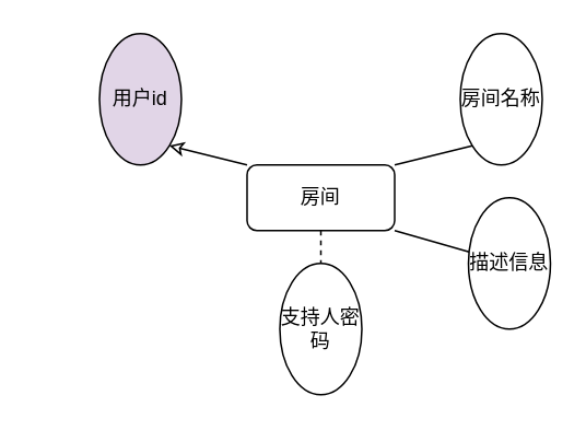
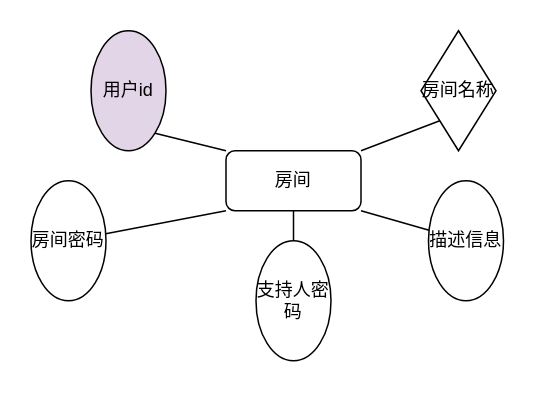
- <mxCell id="9" value="房间名称" style="ellipse;whiteSpace=wrap;html=1;" parent="1" vertex="1"><mxGeometry x="280" width="50" height="80" as="geometry" y="20" /></mxCell>
+ <mxCell id="9" value="房间名称" style="rhombus;whiteSpace=wrap;html=1;" parent="1" vertex="1"><mxGeometry x="280" width="50" height="80" as="geometry" y="20" /></mxCell>
- <mxCell id="2" style="rounded=0;orthogonalLoop=1;jettySize=auto;html=1;exitX=0;exitY=0;exitDx=0;exitDy=0;entryX=1;entryY=1;entryDx=0;entryDy=0;endArrow=classic;endFill=0;" parent="1" source="7" target="8" edge="1"><mxGeometry relative="1" as="geometry" /></mxCell>
+ <mxCell id="2" style="rounded=0;orthogonalLoop=1;jettySize=auto;html=1;exitX=0;exitY=0;exitDx=0;exitDy=0;entryX=1;entryY=1;entryDx=0;entryDy=0;endArrow=none;endFill=0;" parent="1" source="7" target="8" edge="1"><mxGeometry relative="1" as="geometry" /></mxCell>
+ <mxCell id="4" style="edgeStyle=none;rounded=0;orthogonalLoop=1;jettySize=auto;html=1;exitX=0;exitY=1;exitDx=0;exitDy=0;endArrow=none;endFill=0;" parent="1" source="7" target="10" edge="1"><mxGeometry relative="1" as="geometry" /></mxCell>
- <mxCell id="5" style="edgeStyle=none;rounded=0;orthogonalLoop=1;jettySize=auto;html=1;exitX=0.5;exitY=1;exitDx=0;exitDy=0;entryX=0.5;entryY=0;entryDx=0;entryDy=0;endArrow=none;endFill=0;dashed=1;" parent="1" source="7" target="12" edge="1"><mxGeometry relative="1" as="geometry" /></mxCell>
+ <mxCell id="5" style="edgeStyle=none;rounded=0;orthogonalLoop=1;jettySize=auto;html=1;exitX=0.5;exitY=1;exitDx=0;exitDy=0;entryX=0.5;entryY=0;entryDx=0;entryDy=0;endArrow=none;endFill=0;" parent="1" source="7" target="12" edge="1"><mxGeometry relative="1" as="geometry" /></mxCell>
+ <mxCell id="10" value="房间密码" style="ellipse;whiteSpace=wrap;html=1;" parent="1" vertex="1"><mxGeometry x="20" y="120" width="50" height="80" as="geometry" /></mxCell>
